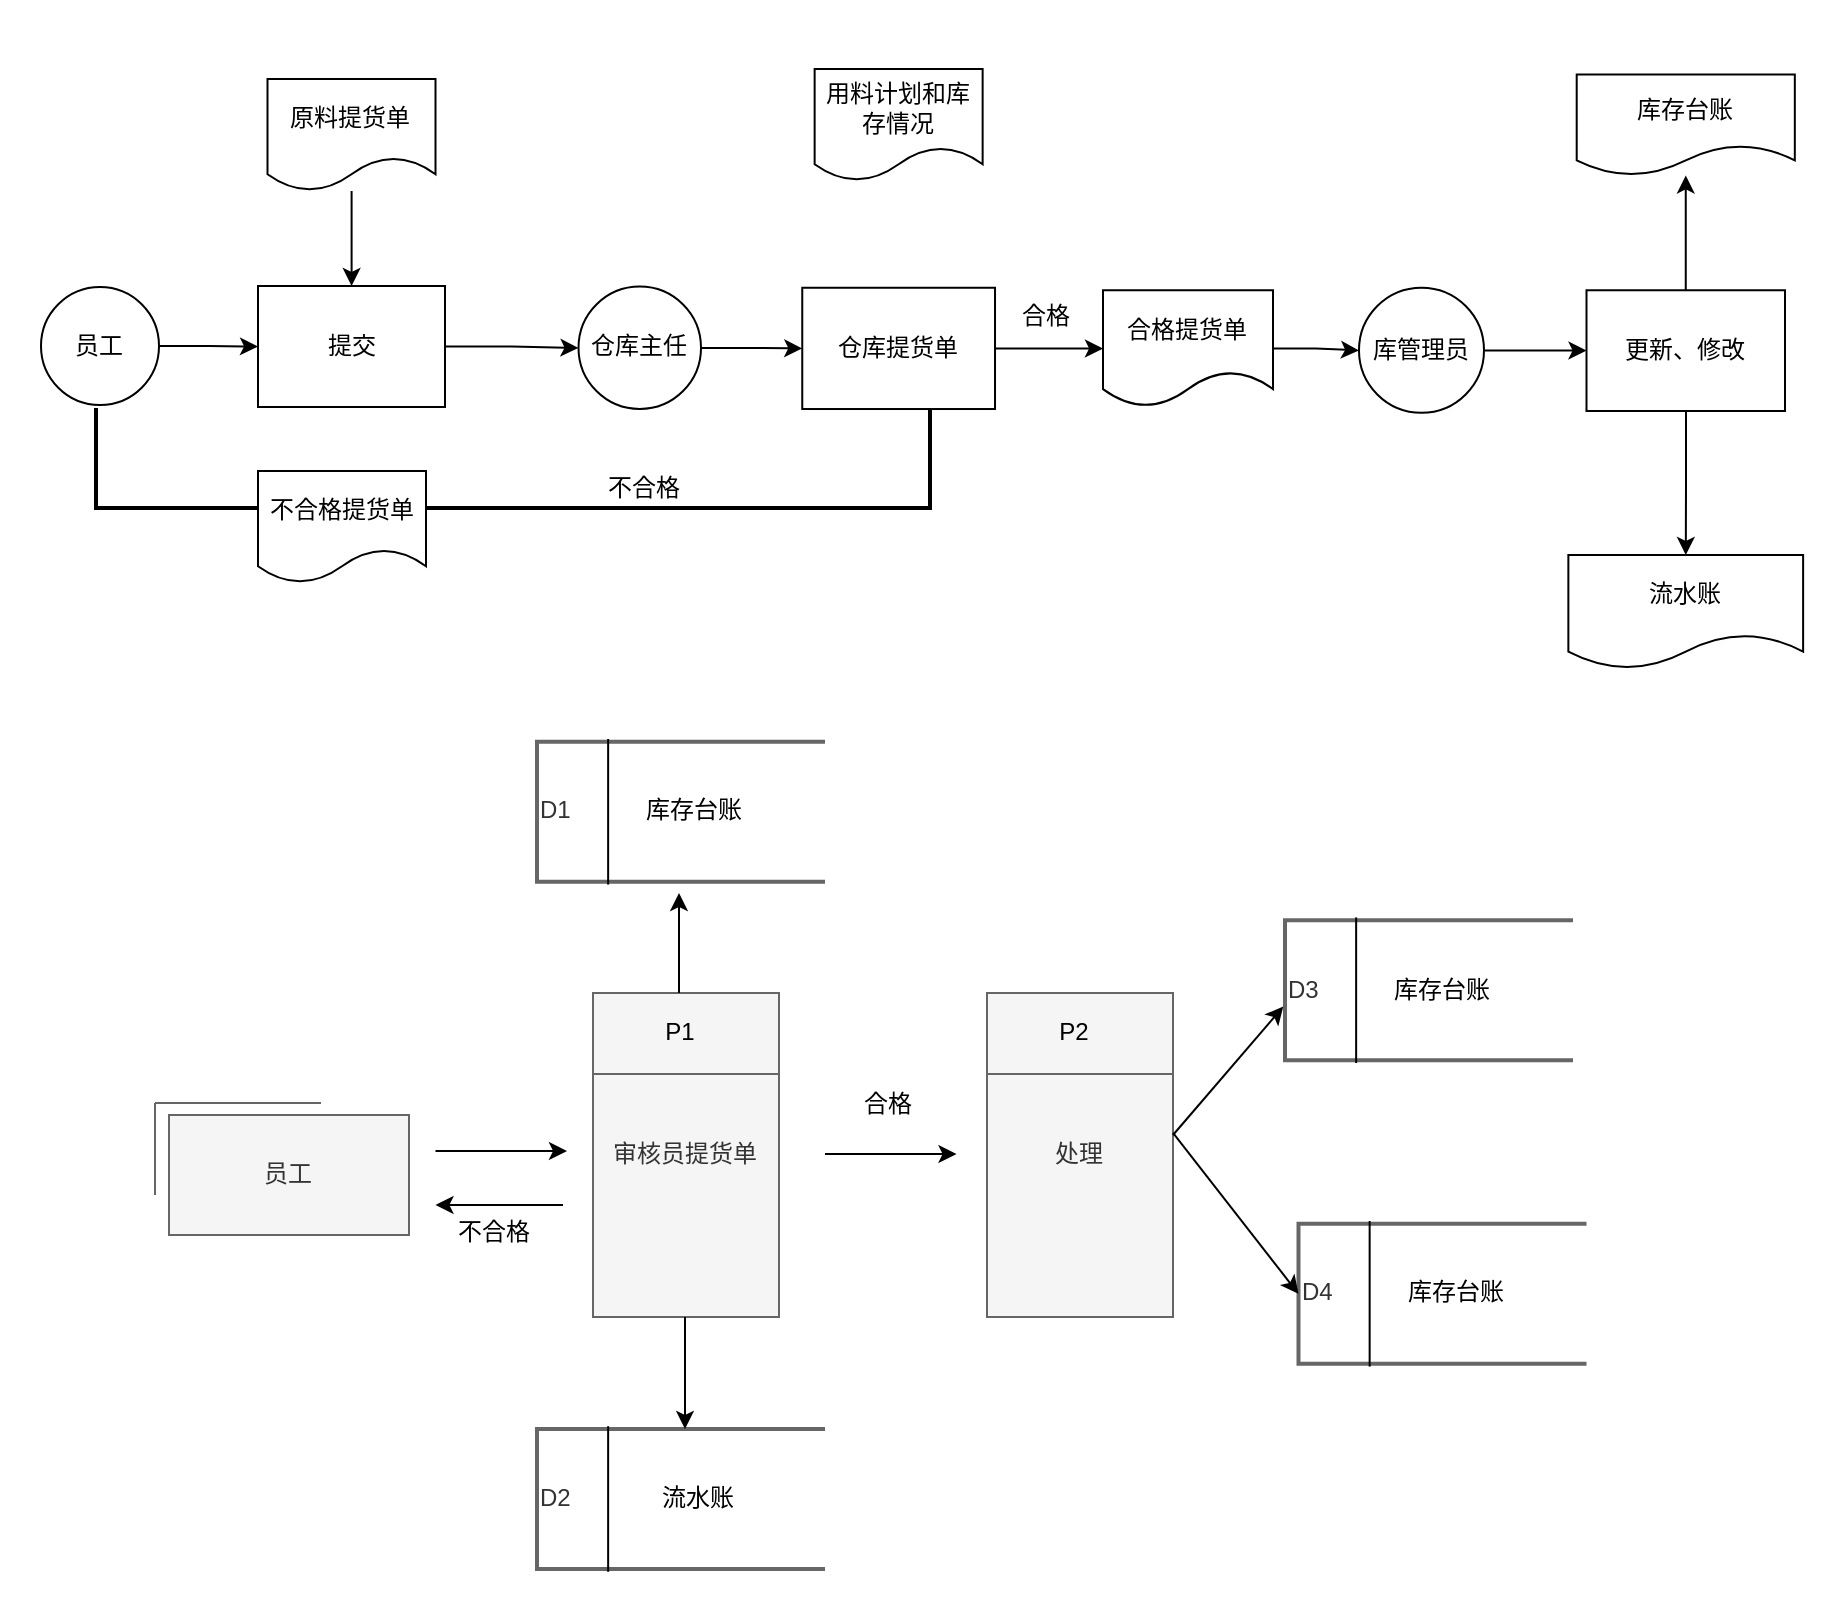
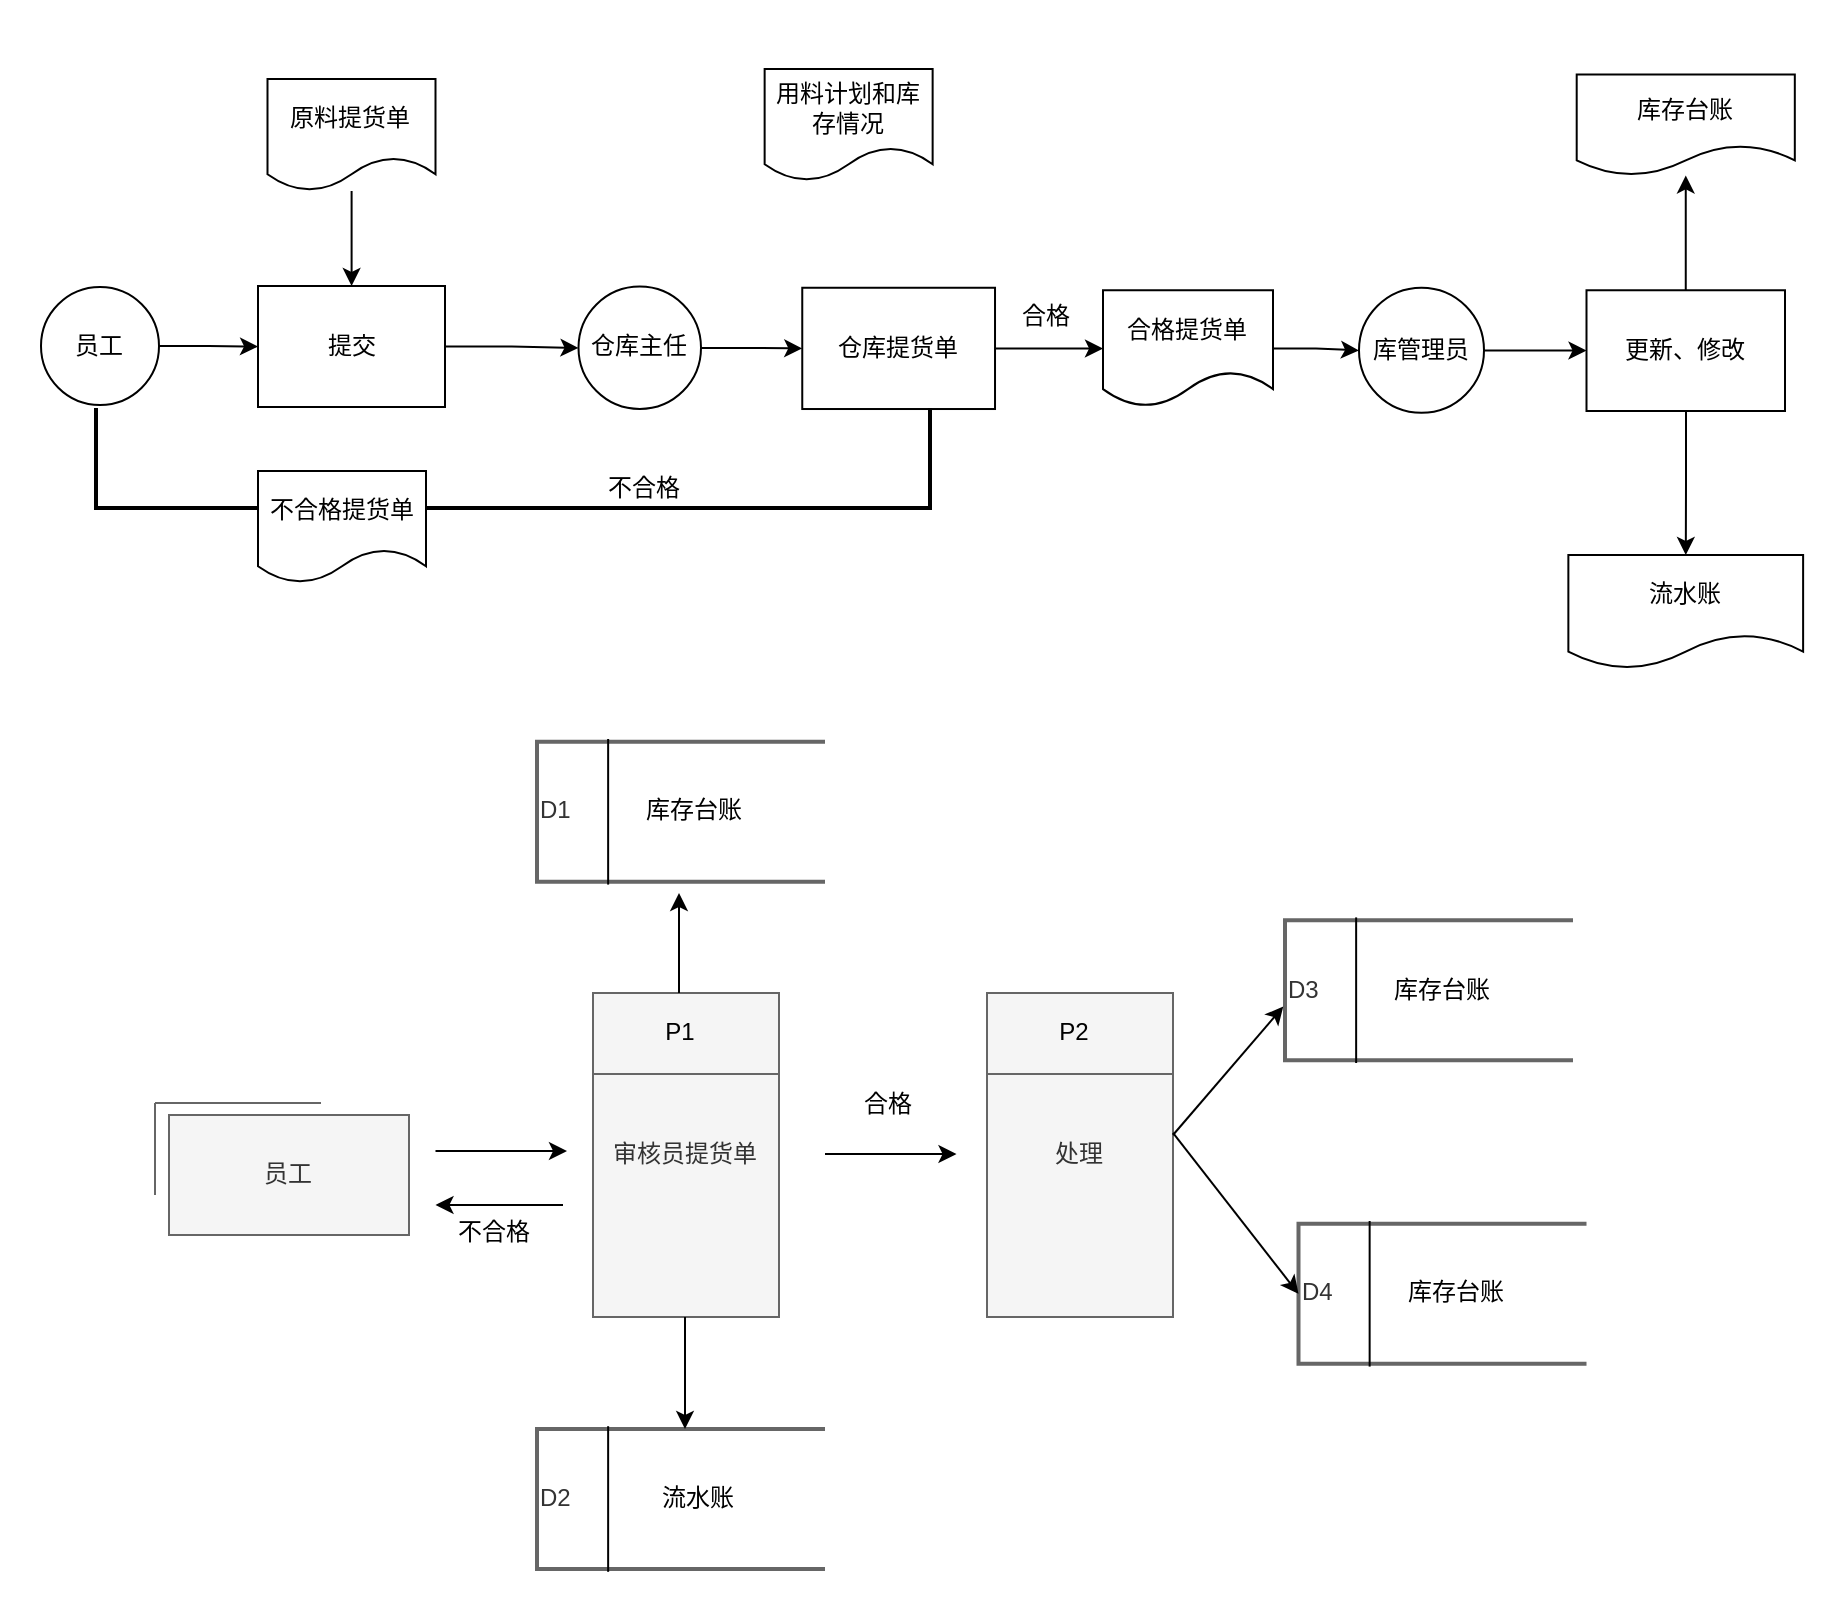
- <mxCell id="12" value="用料计划和库存情况" style="shape=document;whiteSpace=wrap;html=1;boundedLbl=1;gradientColor=none;" vertex="1" parent="1"><mxGeometry x="406.82" y="34" width="84" height="56" as="geometry" /></mxCell>
+ <mxCell id="12" value="用料计划和库存情况" style="shape=document;whiteSpace=wrap;html=1;boundedLbl=1;gradientColor=none;" vertex="1" parent="1"><mxGeometry x="381.82" y="34" width="84" height="56" as="geometry" /></mxCell>
